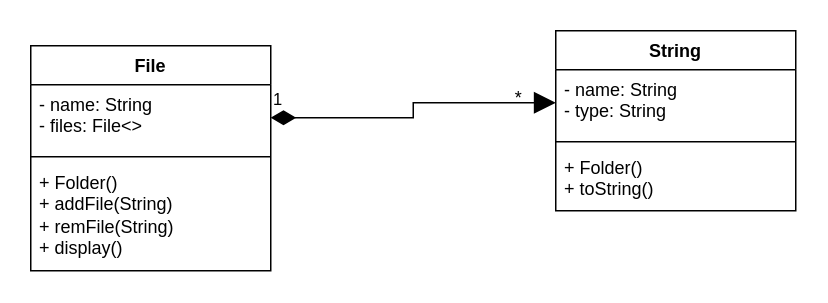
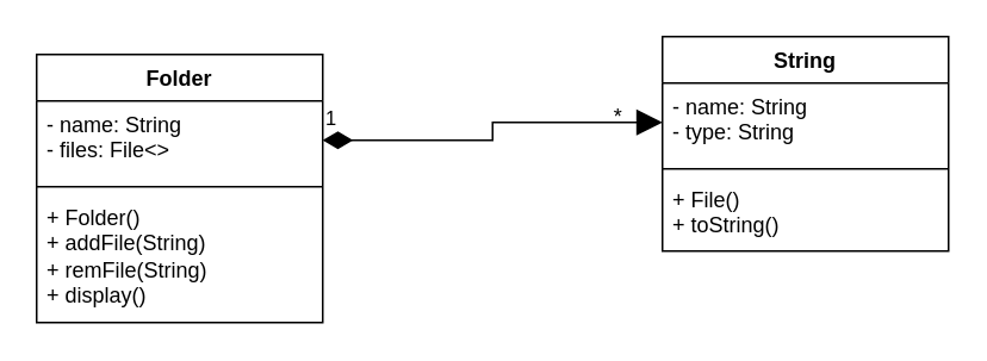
- <mxCell id="2" value="File" style="swimlane;fontStyle=1;align=center;verticalAlign=top;childLayout=stackLayout;horizontal=1;startSize=26;horizontalStack=0;resizeParent=1;resizeParentMax=0;resizeLast=0;collapsible=1;marginBottom=0;whiteSpace=wrap;html=1;" vertex="1" parent="1"><mxGeometry x="20" y="30" width="160" height="150" as="geometry" /></mxCell>
+ <mxCell id="2" value="Folder" style="swimlane;fontStyle=1;align=center;verticalAlign=top;childLayout=stackLayout;horizontal=1;startSize=26;horizontalStack=0;resizeParent=1;resizeParentMax=0;resizeLast=0;collapsible=1;marginBottom=0;whiteSpace=wrap;html=1;" vertex="1" parent="1"><mxGeometry x="20" y="30" width="160" height="150" as="geometry" /></mxCell>
- <mxCell id="9" value="&lt;div&gt;+ Folder()&lt;/div&gt;&lt;div&gt;+ toString()&lt;br&gt;&lt;/div&gt;" style="text;strokeColor=none;fillColor=none;align=left;verticalAlign=top;spacingLeft=4;spacingRight=4;overflow=hidden;rotatable=0;points=[[0,0.5],[1,0.5]];portConstraint=eastwest;whiteSpace=wrap;html=1;" vertex="1" parent="6"><mxGeometry y="78" width="160" height="42" as="geometry" /></mxCell>
+ <mxCell id="9" value="&lt;div&gt;+ File()&lt;/div&gt;&lt;div&gt;+ toString()&lt;br&gt;&lt;/div&gt;" style="text;strokeColor=none;fillColor=none;align=left;verticalAlign=top;spacingLeft=4;spacingRight=4;overflow=hidden;rotatable=0;points=[[0,0.5],[1,0.5]];portConstraint=eastwest;whiteSpace=wrap;html=1;" vertex="1" parent="6"><mxGeometry y="78" width="160" height="42" as="geometry" /></mxCell>
